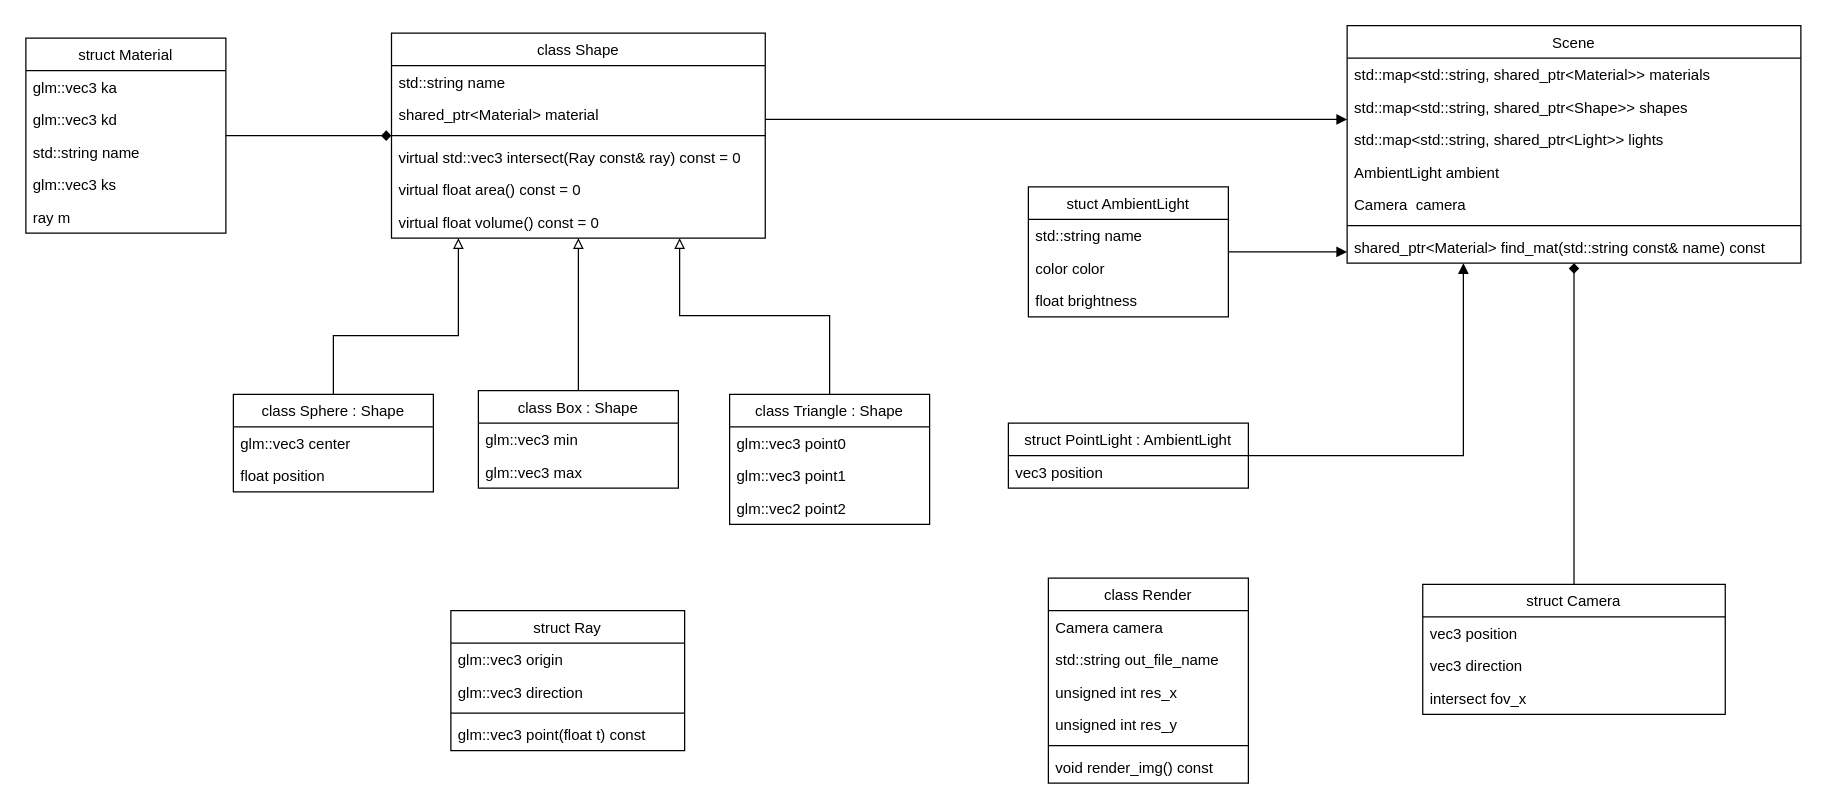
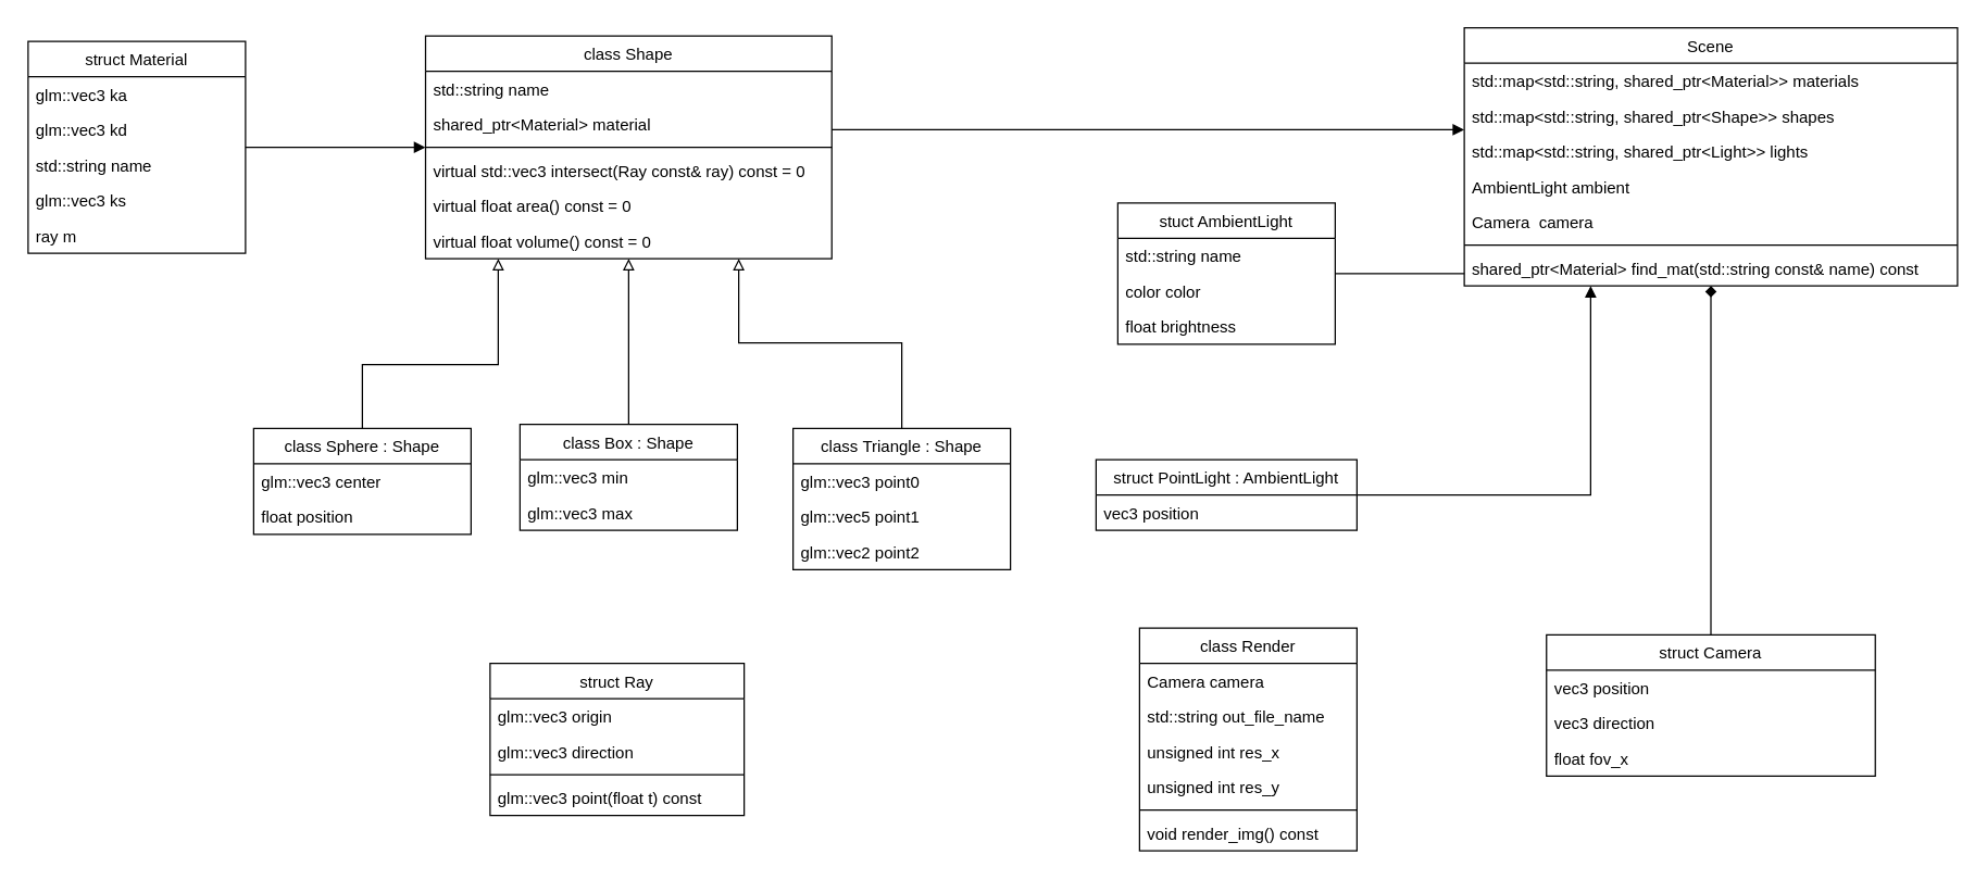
- <mxCell id="9" style="edgeStyle=orthogonalEdgeStyle;rounded=0;orthogonalLoop=1;jettySize=auto;html=1;endArrow=diamond;endFill=1;" edge="1" parent="1" source="10" target="2"><mxGeometry relative="1" as="geometry" /></mxCell>
+ <mxCell id="9" style="edgeStyle=orthogonalEdgeStyle;rounded=0;orthogonalLoop=1;jettySize=auto;html=1;endArrow=block;endFill=1;" edge="1" parent="1" source="10" target="2"><mxGeometry relative="1" as="geometry" /></mxCell>
- <mxCell id="49" style="edgeStyle=orthogonalEdgeStyle;rounded=0;orthogonalLoop=1;jettySize=auto;html=1;endArrow=block;endFill=1;" edge="1" parent="1" source="50" target="41"><mxGeometry relative="1" as="geometry"><Array as="points"><mxPoint x="1060" y="201" /><mxPoint x="1060" y="201" /></Array></mxGeometry></mxCell>
+ <mxCell id="49" style="edgeStyle=orthogonalEdgeStyle;rounded=0;orthogonalLoop=1;jettySize=auto;html=1;endArrow=none;endFill=1;" edge="1" parent="1" source="50" target="41"><mxGeometry relative="1" as="geometry"><Array as="points"><mxPoint x="1060" y="201" /><mxPoint x="1060" y="201" /></Array></mxGeometry></mxCell>
- <mxCell id="39" value="glm::vec3 point1" style="text;align=left;verticalAlign=top;spacingLeft=4;spacingRight=4;overflow=hidden;rotatable=0;points=[[0,0.5],[1,0.5]];portConstraint=eastwest;rounded=0;shadow=0;html=0;" parent="37" vertex="1"><mxGeometry y="52" width="160" height="26" as="geometry" /></mxCell>
+ <mxCell id="39" value="glm::vec5 point1" style="text;align=left;verticalAlign=top;spacingLeft=4;spacingRight=4;overflow=hidden;rotatable=0;points=[[0,0.5],[1,0.5]];portConstraint=eastwest;rounded=0;shadow=0;html=0;" parent="37" vertex="1"><mxGeometry y="52" width="160" height="26" as="geometry" /></mxCell>
- <mxCell id="20" value="intersect fov_x" style="text;align=left;verticalAlign=top;spacingLeft=4;spacingRight=4;overflow=hidden;rotatable=0;points=[[0,0.5],[1,0.5]];portConstraint=eastwest;rounded=0;shadow=0;html=0;" parent="17" vertex="1"><mxGeometry y="78" width="242" height="26" as="geometry" /></mxCell>
+ <mxCell id="20" value="float fov_x" style="text;align=left;verticalAlign=top;spacingLeft=4;spacingRight=4;overflow=hidden;rotatable=0;points=[[0,0.5],[1,0.5]];portConstraint=eastwest;rounded=0;shadow=0;html=0;" parent="17" vertex="1"><mxGeometry y="78" width="242" height="26" as="geometry" /></mxCell>
